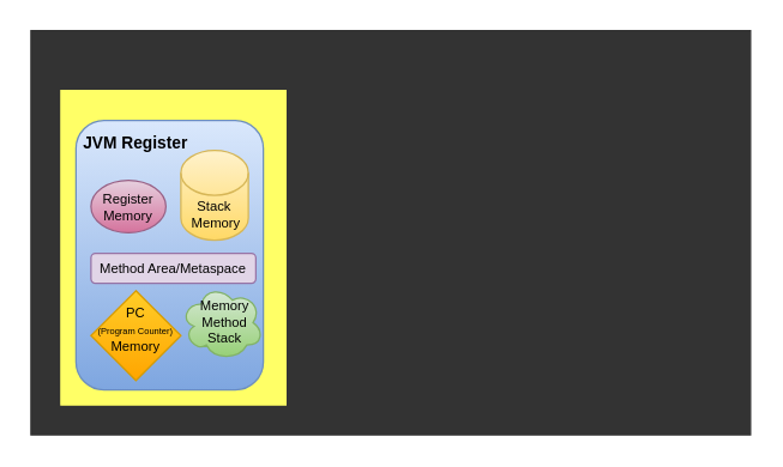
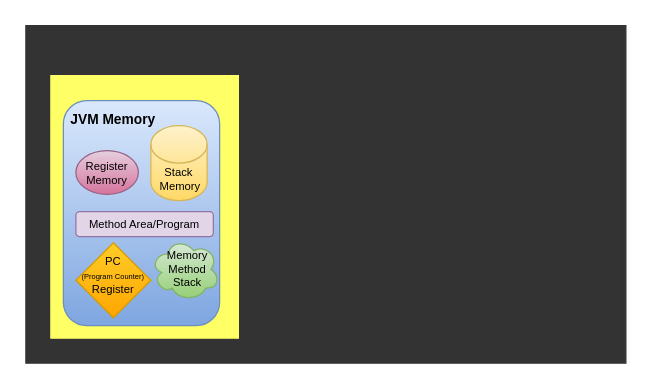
- <mxCell id="15" value="&lt;b&gt;JVM Register&lt;/b&gt;" style="text;html=1;align=center;verticalAlign=middle;whiteSpace=wrap;rounded=0;fontSize=11;" vertex="1" parent="1"><mxGeometry x="45" y="80" width="90" height="30" as="geometry" /></mxCell>
+ <mxCell id="15" value="&lt;b&gt;JVM Memory&lt;/b&gt;" style="text;html=1;align=center;verticalAlign=middle;whiteSpace=wrap;rounded=0;fontSize=11;" vertex="1" parent="1"><mxGeometry x="45" y="80" width="90" height="30" as="geometry" /></mxCell>
- <mxCell id="12" value="Method Area/Metaspace" style="text;html=1;align=center;verticalAlign=middle;whiteSpace=wrap;rounded=0;fontSize=9;" vertex="1" parent="1"><mxGeometry x="40" y="163.75" width="150" height="30" as="geometry" /></mxCell>
+ <mxCell id="12" value="Method Area/Program" style="text;html=1;align=center;verticalAlign=middle;whiteSpace=wrap;rounded=0;fontSize=9;" vertex="1" parent="1"><mxGeometry x="40" y="163.75" width="150" height="30" as="geometry" /></mxCell>
- <mxCell id="13" value="PC&lt;br&gt;&lt;font style=&quot;font-size: 6px;&quot;&gt;(Program Counter)&lt;br&gt;&lt;/font&gt;Memory" style="text;html=1;align=center;verticalAlign=middle;whiteSpace=wrap;rounded=0;fontSize=9;" vertex="1" parent="1"><mxGeometry x="30" y="205" width="120" height="30" as="geometry" /></mxCell>
+ <mxCell id="13" value="PC&lt;br&gt;&lt;font style=&quot;font-size: 6px;&quot;&gt;(Program Counter)&lt;br&gt;&lt;/font&gt;Register" style="text;html=1;align=center;verticalAlign=middle;whiteSpace=wrap;rounded=0;fontSize=9;" vertex="1" parent="1"><mxGeometry x="30" y="205" width="120" height="30" as="geometry" /></mxCell>
